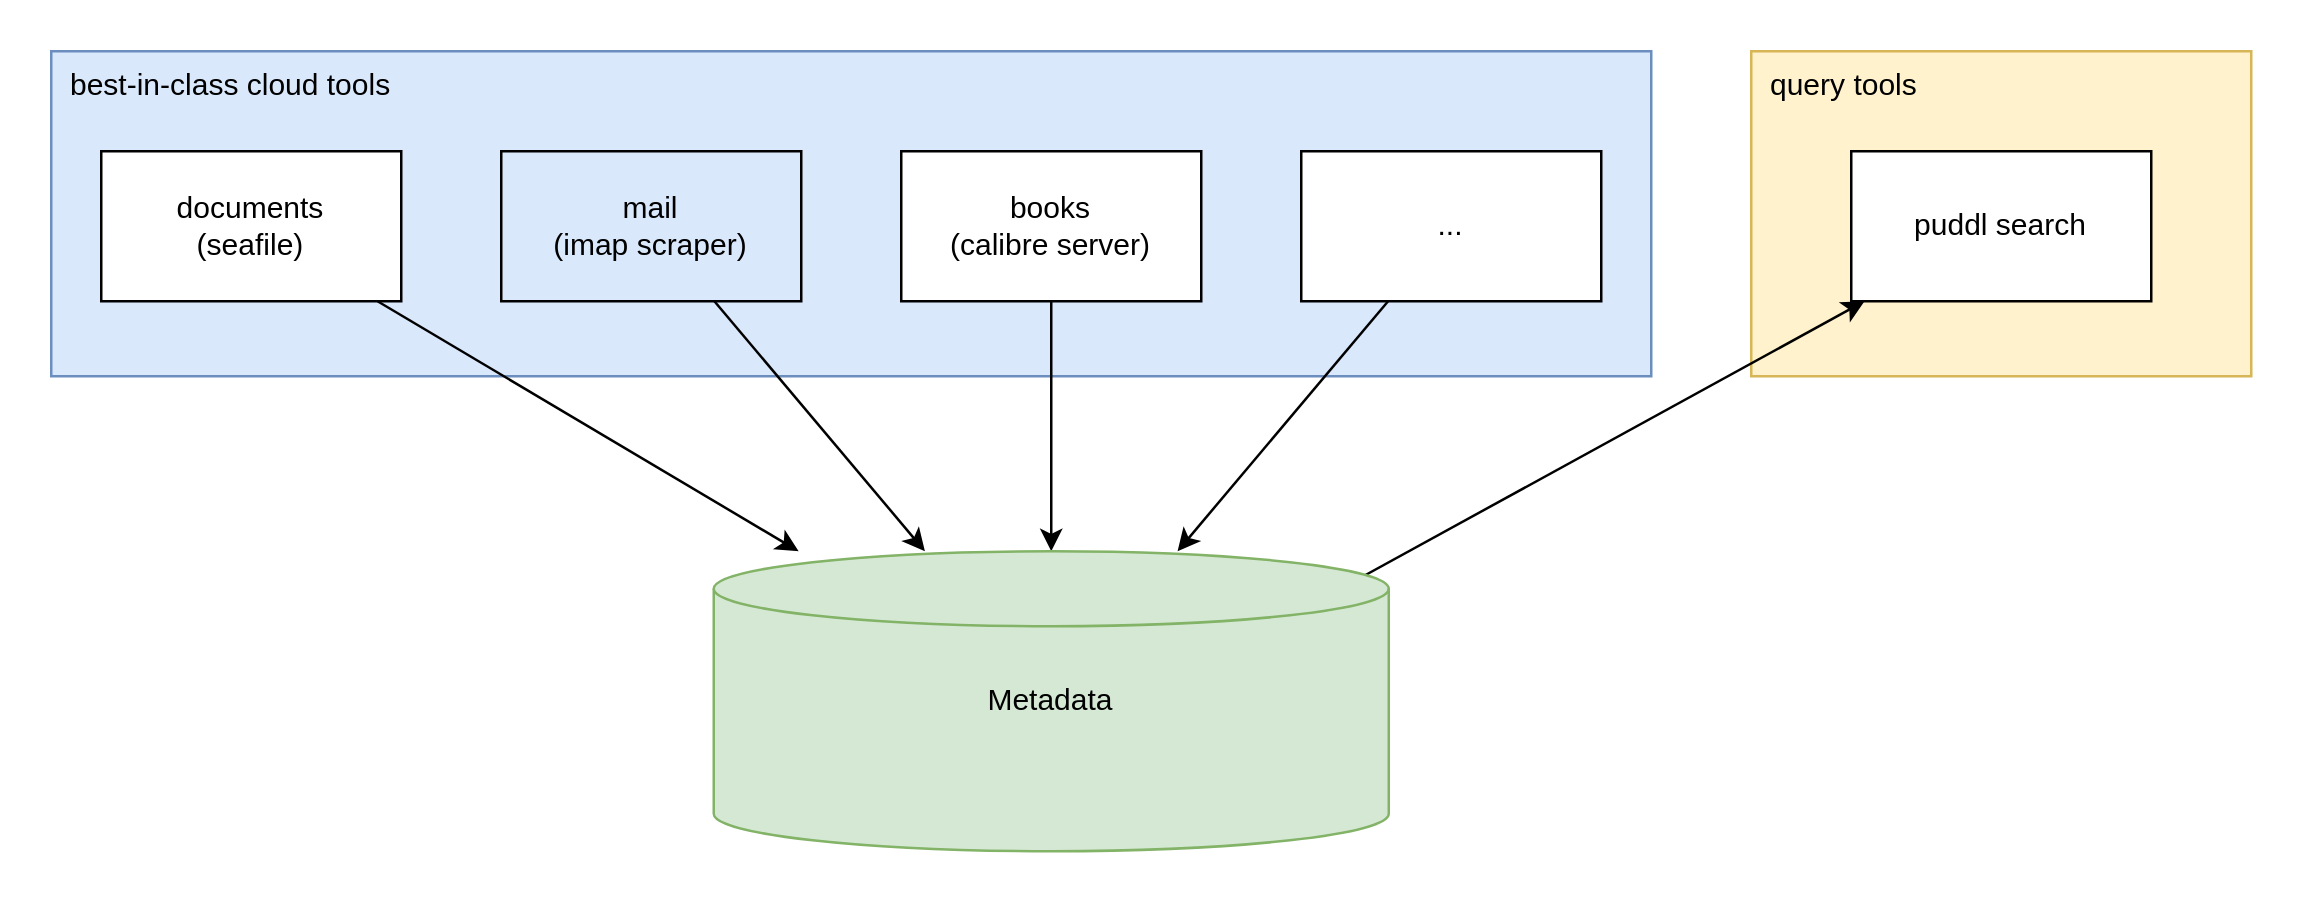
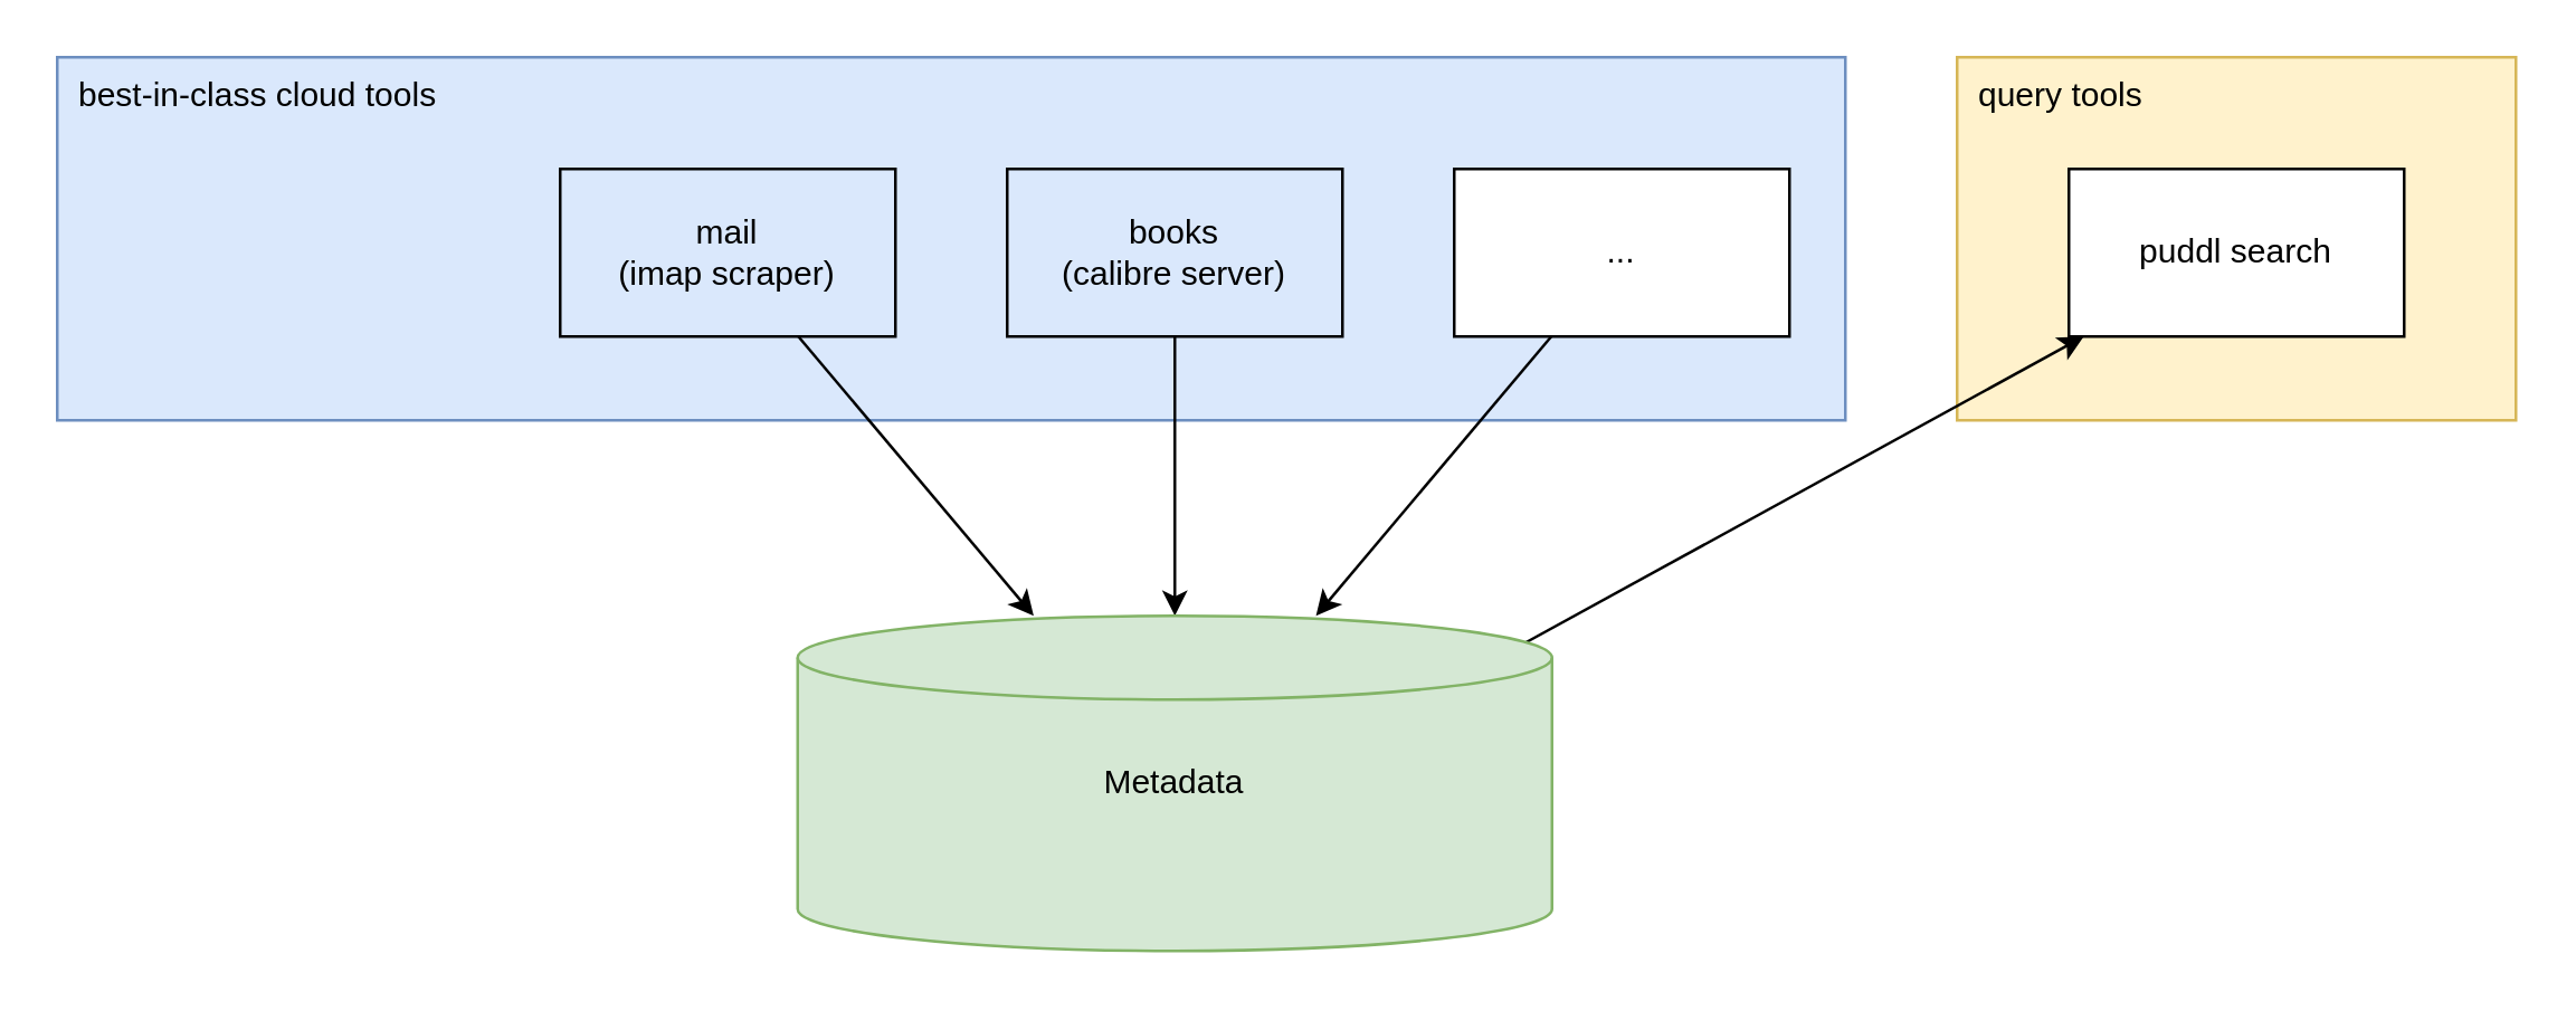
- <mxCell id="8" value="documents&lt;br&gt;(seafile)" style="rounded=0;whiteSpace=wrap;html=1;" vertex="1" parent="1"><mxGeometry x="40" y="60" width="120" height="60" as="geometry" /></mxCell>
- <mxCell id="6" value="books&lt;br&gt;(calibre server)" style="rounded=0;whiteSpace=wrap;html=1;" vertex="1" parent="1"><mxGeometry x="360" y="60" width="120" height="60" as="geometry" /></mxCell>
+ <mxCell id="6" value="books&lt;br&gt;(calibre server)" style="rounded=0;whiteSpace=wrap;html=1;fillColor=#dae8fc;" vertex="1" parent="1"><mxGeometry x="360" y="60" width="120" height="60" as="geometry" /></mxCell>
- <mxCell id="7" style="edgeStyle=none;rounded=0;orthogonalLoop=1;jettySize=auto;html=1;" edge="1" parent="1" source="8" target="14"><mxGeometry relative="1" as="geometry" /></mxCell>
